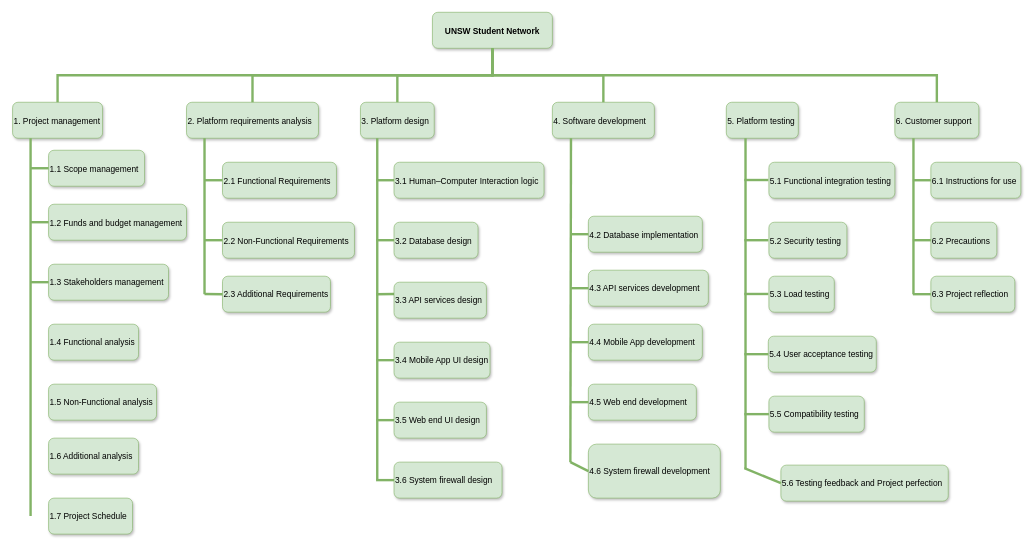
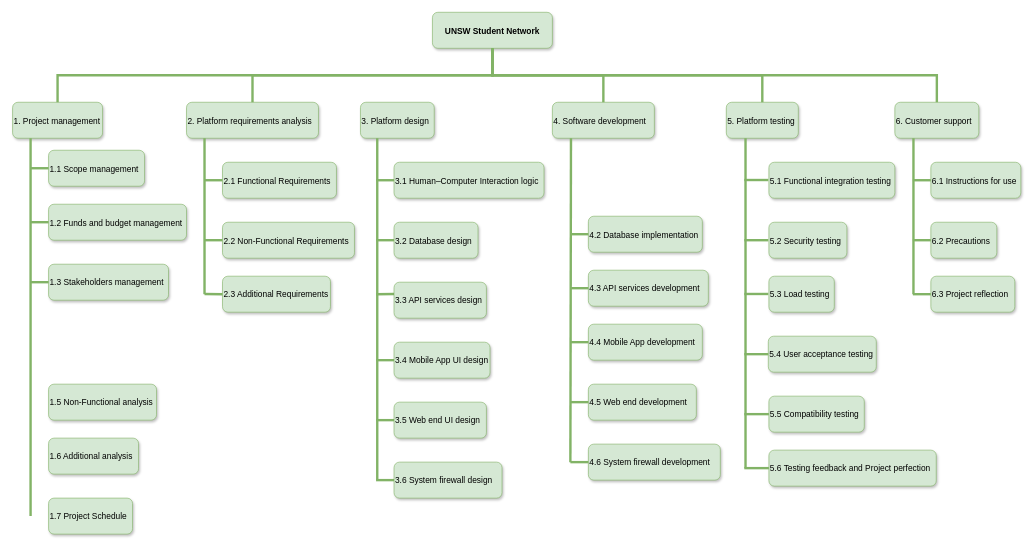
- <mxCell id="58" value="" style="endArrow=none;html=1;rounded=0;strokeColor=#82B366;endFill=0;strokeWidth=4;exitX=0.5;exitY=1;exitDx=0;exitDy=0;edgeStyle=orthogonalEdgeStyle;align=left;" parent="1" source="2" target="3" edge="1"><mxGeometry width="50" height="50" relative="1" as="geometry"><mxPoint x="890" y="110" as="sourcePoint" /><mxPoint x="150" y="310" as="targetPoint" /></mxGeometry></mxCell>
+ <mxCell id="58" value="" style="endArrow=none;html=1;rounded=0;strokeColor=#82B366;endFill=0;strokeWidth=4;exitX=0.5;exitY=1;exitDx=0;exitDy=0;entryX=0.5;entryY=0;entryDx=0;entryDy=0;edgeStyle=orthogonalEdgeStyle;align=left;" parent="1" source="2" target="34" edge="1"><mxGeometry width="50" height="50" relative="1" as="geometry"><mxPoint x="890" y="110" as="sourcePoint" /><mxPoint x="150" y="310" as="targetPoint" /></mxGeometry></mxCell>
- <mxCell id="74" value="1.4 Functional analysis " style="rounded=1;fillColor=#d5e8d4;strokeColor=#82B366;shadow=1;fontStyle=0;fontSize=14;align=left;" vertex="1" parent="1"><mxGeometry x="80" y="540" width="150" height="60" as="geometry" /></mxCell>
- <mxCell id="25" value="4.6 System firewall development" style="rounded=1;fillColor=#d5e8d4;strokeColor=#82b366;shadow=1;fontStyle=0;fontSize=14;align=left;" parent="1" vertex="1"><mxGeometry x="980" y="740" width="220" height="90" as="geometry" /></mxCell>
+ <mxCell id="25" value="4.6 System firewall development" style="rounded=1;fillColor=#d5e8d4;strokeColor=#82b366;shadow=1;fontStyle=0;fontSize=14;align=left;" parent="1" vertex="1"><mxGeometry x="980" y="740" width="220" height="60" as="geometry" /></mxCell>
- <mxCell id="72" value="5.6 Testing feedback and Project perfection" style="rounded=1;fillColor=#d5e8d4;strokeColor=#82b366;shadow=1;fontStyle=0;fontSize=14;align=left;" parent="1" vertex="1"><mxGeometry x="1301" y="775" width="279" height="60" as="geometry" /></mxCell>
+ <mxCell id="72" value="5.6 Testing feedback and Project perfection" style="rounded=1;fillColor=#d5e8d4;strokeColor=#82b366;shadow=1;fontStyle=0;fontSize=14;align=left;" parent="1" vertex="1"><mxGeometry x="1281" y="750" width="279" height="60" as="geometry" /></mxCell>
